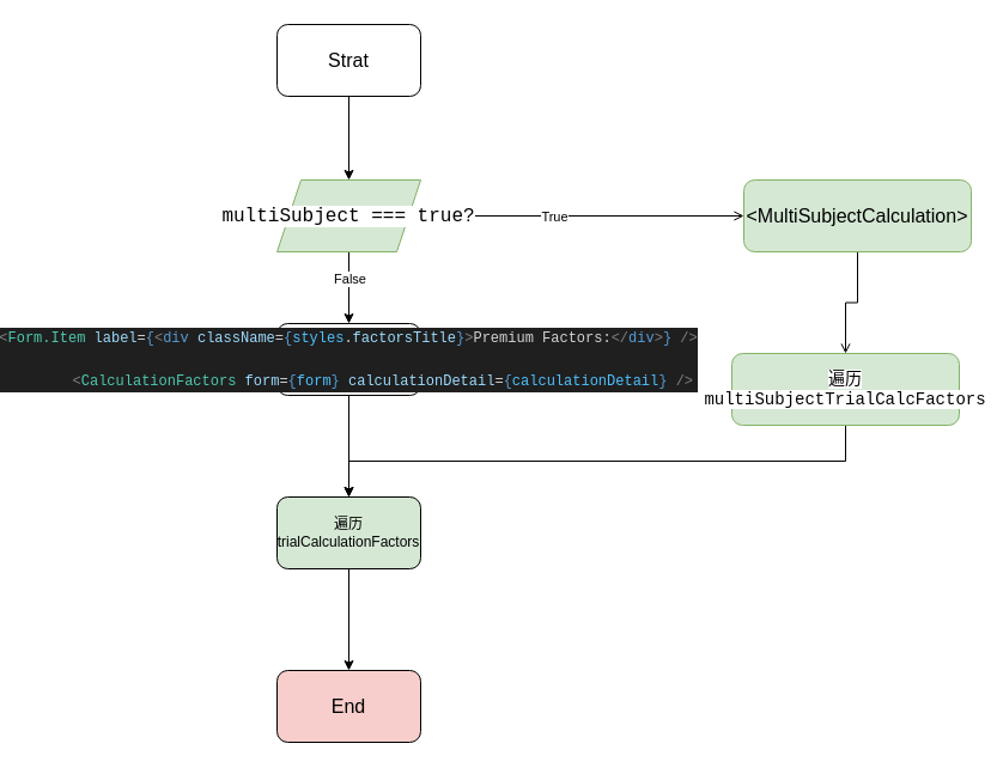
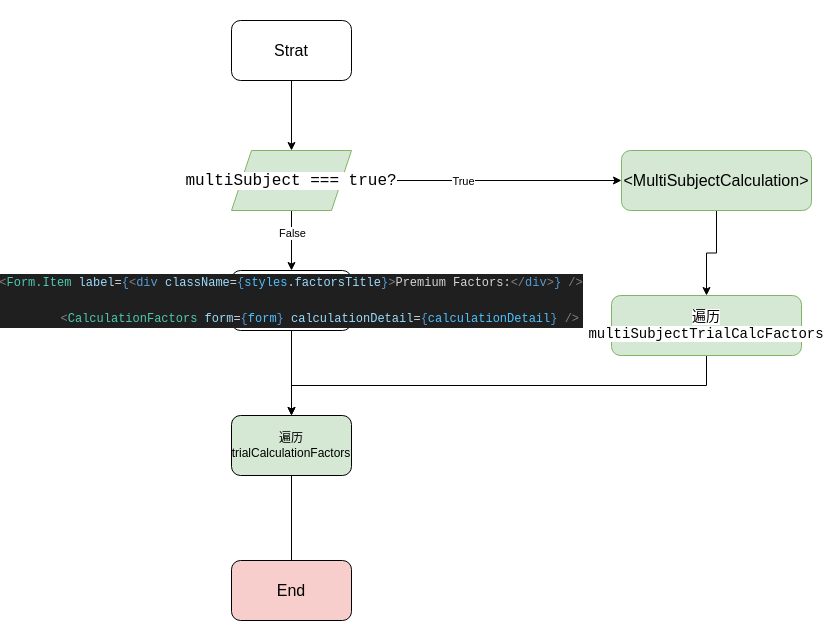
- <mxCell id="8" style="edgeStyle=orthogonalEdgeStyle;rounded=0;orthogonalLoop=1;jettySize=auto;html=1;exitX=1;exitY=0.5;exitDx=0;exitDy=0;entryX=0;entryY=0.5;entryDx=0;entryDy=0;endArrow=open;" edge="1" parent="1" source="10" target="14"><mxGeometry relative="1" as="geometry" /></mxCell>
+ <mxCell id="8" style="edgeStyle=orthogonalEdgeStyle;rounded=0;orthogonalLoop=1;jettySize=auto;html=1;exitX=1;exitY=0.5;exitDx=0;exitDy=0;entryX=0;entryY=0.5;entryDx=0;entryDy=0;" edge="1" parent="1" source="10" target="14"><mxGeometry relative="1" as="geometry" /></mxCell>
- <mxCell id="13" style="edgeStyle=orthogonalEdgeStyle;rounded=0;orthogonalLoop=1;jettySize=auto;html=1;exitX=0.5;exitY=1;exitDx=0;exitDy=0;entryX=0.5;entryY=0;entryDx=0;entryDy=0;endArrow=open;" edge="1" parent="1" source="14" target="16"><mxGeometry relative="1" as="geometry" /></mxCell>
+ <mxCell id="13" style="edgeStyle=orthogonalEdgeStyle;rounded=0;orthogonalLoop=1;jettySize=auto;html=1;exitX=0.5;exitY=1;exitDx=0;exitDy=0;entryX=0.5;entryY=0;entryDx=0;entryDy=0;" edge="1" parent="1" source="14" target="16"><mxGeometry relative="1" as="geometry" /></mxCell>
- <mxCell id="11" style="edgeStyle=orthogonalEdgeStyle;rounded=0;orthogonalLoop=1;jettySize=auto;html=1;exitX=0.5;exitY=1;exitDx=0;exitDy=0;entryX=0.5;entryY=0;entryDx=0;entryDy=0;" edge="1" parent="1" source="12" target="17"><mxGeometry relative="1" as="geometry" /></mxCell>
+ <mxCell id="11" style="edgeStyle=orthogonalEdgeStyle;rounded=0;orthogonalLoop=1;jettySize=auto;html=1;exitX=0.5;exitY=1;exitDx=0;exitDy=0;entryX=0.5;entryY=0;entryDx=0;entryDy=0;endArrow=none;" edge="1" parent="1" source="12" target="17"><mxGeometry relative="1" as="geometry" /></mxCell>
